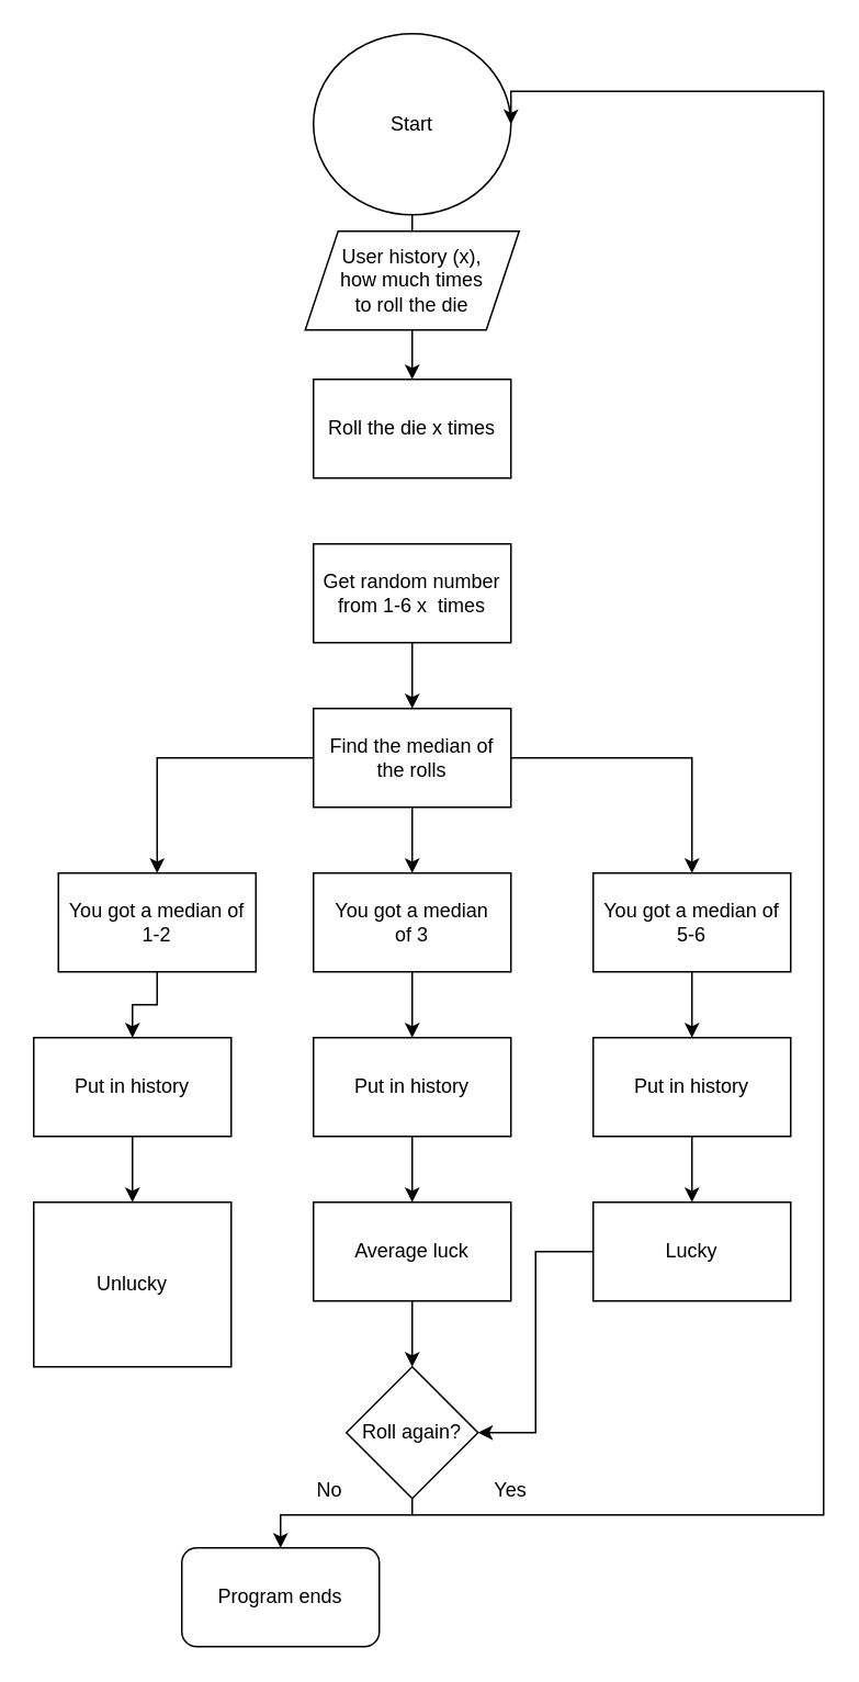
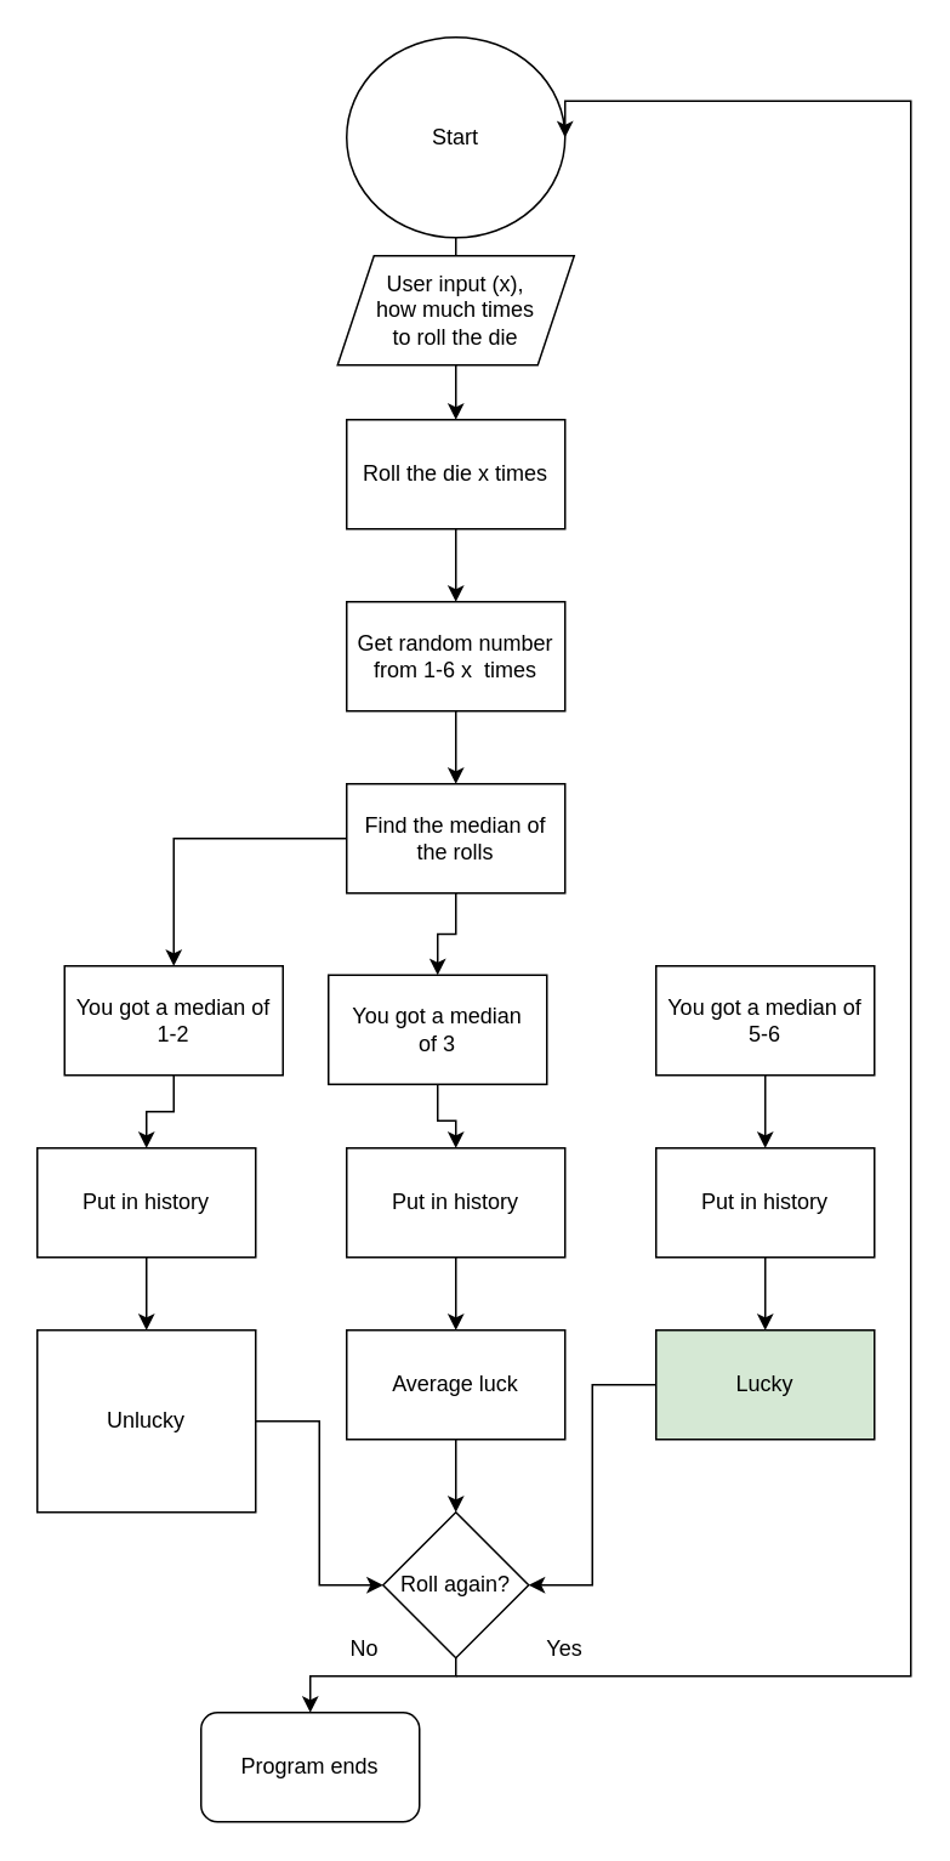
- <mxCell id="8" value="&lt;div&gt;User history (x),&lt;/div&gt;&lt;div&gt;how much times&lt;/div&gt;&lt;div&gt;to roll the die&lt;/div&gt;" style="shape=parallelogram;perimeter=parallelogramPerimeter;whiteSpace=wrap;html=1;fixedSize=1;rounded=0;" parent="1" vertex="1"><mxGeometry x="185" y="140" width="130" height="60" as="geometry" /></mxCell>
+ <mxCell id="8" value="&lt;div&gt;User input (x),&lt;/div&gt;&lt;div&gt;how much times&lt;/div&gt;&lt;div&gt;to roll the die&lt;/div&gt;" style="shape=parallelogram;perimeter=parallelogramPerimeter;whiteSpace=wrap;html=1;fixedSize=1;rounded=0;" parent="1" vertex="1"><mxGeometry x="185" y="140" width="130" height="60" as="geometry" /></mxCell>
+ <mxCell id="5" value="" style="edgeStyle=orthogonalEdgeStyle;rounded=0;orthogonalLoop=1;jettySize=auto;html=1;" edge="1" parent="1" source="6" target="34"><mxGeometry relative="1" as="geometry" /></mxCell>
- <mxCell id="37" style="edgeStyle=orthogonalEdgeStyle;rounded=0;orthogonalLoop=1;jettySize=auto;html=1;entryX=0.5;entryY=0;entryDx=0;entryDy=0;" edge="1" parent="1" source="38" target="12"><mxGeometry relative="1" as="geometry" /></mxCell>
- <mxCell id="10" value="&lt;div&gt;You got a median&lt;/div&gt;&lt;div&gt;of 3 &lt;br&gt;&lt;/div&gt;" style="rounded=0;whiteSpace=wrap;html=1;" parent="1" vertex="1"><mxGeometry x="190" y="530" width="120" height="60" as="geometry" /></mxCell>
+ <mxCell id="10" value="&lt;div&gt;You got a median&lt;/div&gt;&lt;div&gt;of 3 &lt;br&gt;&lt;/div&gt;" style="rounded=0;whiteSpace=wrap;html=1;" parent="1" vertex="1"><mxGeometry x="180" y="535" width="120" height="60" as="geometry" /></mxCell>
- <mxCell id="26" value="Lucky" style="whiteSpace=wrap;html=1;rounded=0;" parent="1" vertex="1"><mxGeometry x="360" y="730" width="120" height="60" as="geometry" /></mxCell>
+ <mxCell id="26" value="Lucky" style="whiteSpace=wrap;html=1;rounded=0;fillColor=#d5e8d4;" parent="1" vertex="1"><mxGeometry x="360" y="730" width="120" height="60" as="geometry" /></mxCell>
+ <mxCell id="23" value="" style="edgeStyle=orthogonalEdgeStyle;rounded=0;orthogonalLoop=1;jettySize=auto;html=1;entryX=0;entryY=0.5;entryDx=0;entryDy=0;" parent="1" source="24" target="29" edge="1"><mxGeometry relative="1" as="geometry"><mxPoint x="190" y="840" as="targetPoint" /></mxGeometry></mxCell>
